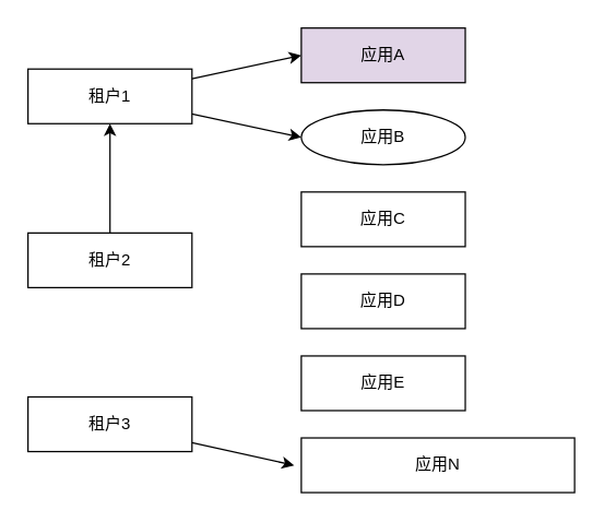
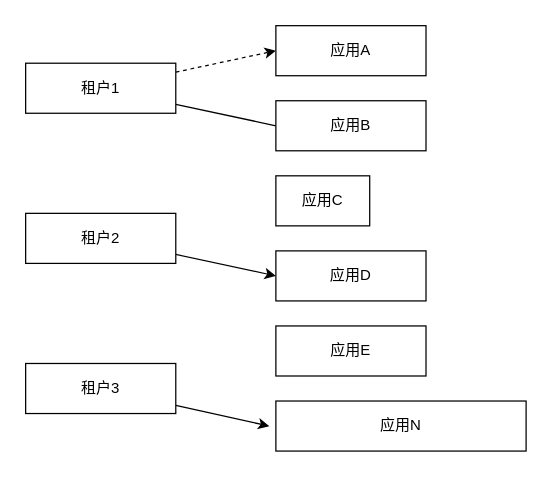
- <mxCell id="9" value="应用A" style="rounded=0;whiteSpace=wrap;html=1;fillColor=#e1d5e7;" vertex="1" parent="1"><mxGeometry x="220" y="20" width="120" height="40" as="geometry" /></mxCell>
+ <mxCell id="9" value="应用A" style="rounded=0;whiteSpace=wrap;html=1;" vertex="1" parent="1"><mxGeometry x="220" y="20" width="120" height="40" as="geometry" /></mxCell>
- <mxCell id="2" style="edgeStyle=none;html=1;entryX=0;entryY=0.5;entryDx=0;entryDy=0;" edge="1" parent="1" source="4" target="9"><mxGeometry relative="1" as="geometry" /></mxCell>
+ <mxCell id="2" style="edgeStyle=none;html=1;entryX=0;entryY=0.5;entryDx=0;entryDy=0;dashed=1;" edge="1" parent="1" source="4" target="9"><mxGeometry relative="1" as="geometry" /></mxCell>
- <mxCell id="3" style="edgeStyle=none;html=1;entryX=0;entryY=0.5;entryDx=0;entryDy=0;" edge="1" parent="1" source="4" target="10"><mxGeometry relative="1" as="geometry" /></mxCell>
+ <mxCell id="3" style="edgeStyle=none;html=1;entryX=0;entryY=0.5;entryDx=0;entryDy=0;endArrow=none;" edge="1" parent="1" source="4" target="10"><mxGeometry relative="1" as="geometry" /></mxCell>
- <mxCell id="10" value="应用B" style="ellipse;whiteSpace=wrap;html=1;" vertex="1" parent="1"><mxGeometry x="220" y="80" width="120" height="40" as="geometry" /></mxCell>
+ <mxCell id="10" value="应用B" style="rounded=0;whiteSpace=wrap;html=1;" vertex="1" parent="1"><mxGeometry x="220" y="80" width="120" height="40" as="geometry" /></mxCell>
- <mxCell id="5" style="edgeStyle=none;html=1;" edge="1" parent="1" source="6" target="4"><mxGeometry relative="1" as="geometry" /></mxCell>
+ <mxCell id="5" style="edgeStyle=none;html=1;entryX=0;entryY=0.5;entryDx=0;entryDy=0;" edge="1" parent="1" source="6" target="12"><mxGeometry relative="1" as="geometry" /></mxCell>
- <mxCell id="11" value="应用C" style="rounded=0;whiteSpace=wrap;html=1;" vertex="1" parent="1"><mxGeometry x="220" y="140" width="120" height="40" as="geometry" /></mxCell>
+ <mxCell id="11" value="应用C" style="rounded=0;whiteSpace=wrap;html=1;" vertex="1" parent="1"><mxGeometry x="220" y="140" width="75" height="40" as="geometry" /></mxCell>
